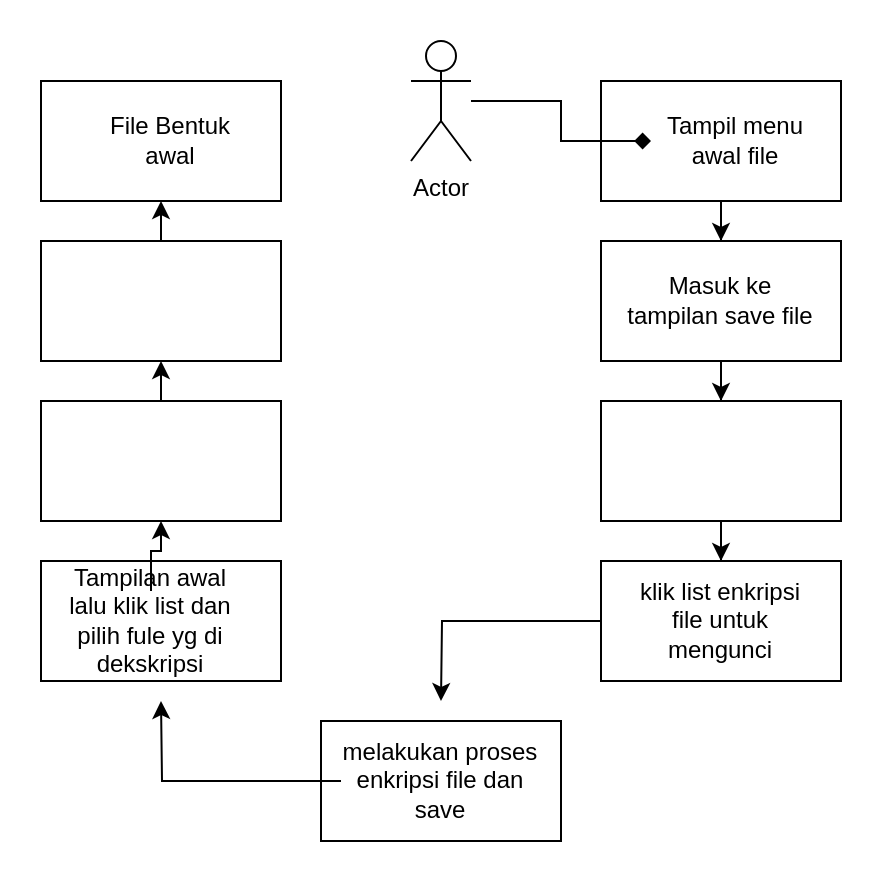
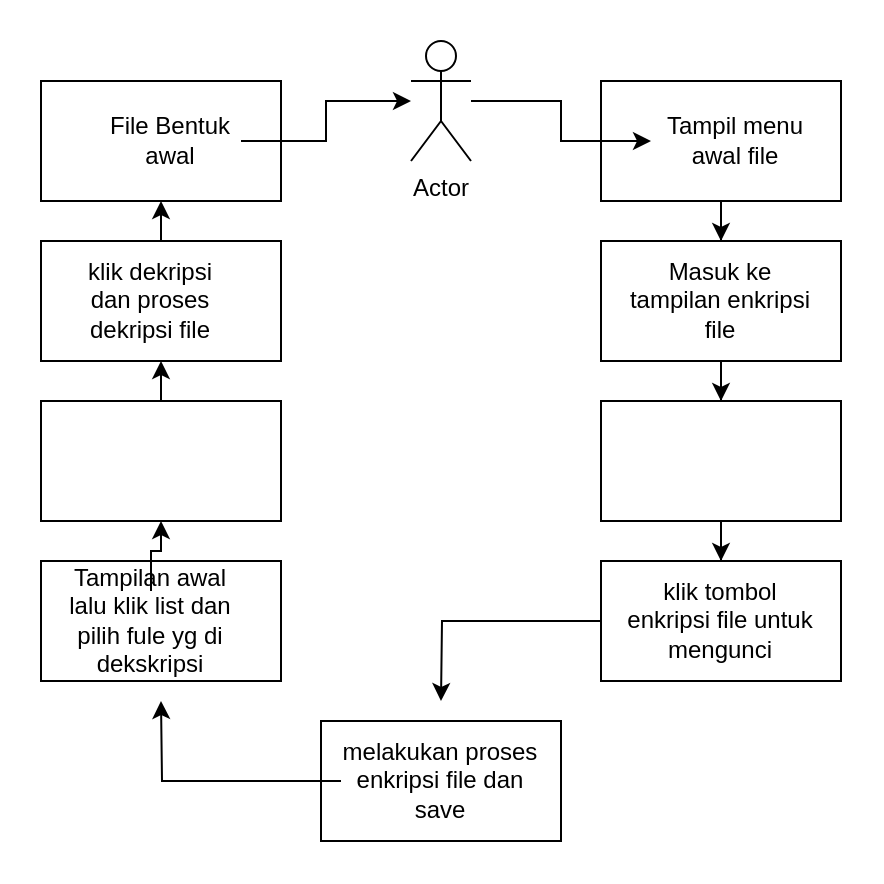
+ <mxCell id="19" value="" style="edgeStyle=orthogonalEdgeStyle;rounded=0;orthogonalLoop=1;jettySize=auto;html=1;" edge="1" parent="1" source="20" target="18"><mxGeometry relative="1" as="geometry" /></mxCell>
- <mxCell id="17" value="" style="edgeStyle=orthogonalEdgeStyle;rounded=0;orthogonalLoop=1;jettySize=auto;html=1;endArrow=diamond;" edge="1" parent="1" source="18" target="21"><mxGeometry relative="1" as="geometry" /></mxCell>
+ <mxCell id="17" value="" style="edgeStyle=orthogonalEdgeStyle;rounded=0;orthogonalLoop=1;jettySize=auto;html=1;" edge="1" parent="1" source="18" target="21"><mxGeometry relative="1" as="geometry" /></mxCell>
+ <mxCell id="22" value="klik dekripsi dan proses dekripsi file" style="text;html=1;strokeColor=none;fillColor=none;align=center;verticalAlign=middle;whiteSpace=wrap;rounded=0;" vertex="1" parent="1"><mxGeometry x="40" y="135" width="70" height="30" as="geometry" /></mxCell>
- <mxCell id="25" value="Masuk ke tampilan save file" style="text;html=1;strokeColor=none;fillColor=none;align=center;verticalAlign=middle;whiteSpace=wrap;rounded=0;" vertex="1" parent="1"><mxGeometry x="310" y="135" width="100" height="30" as="geometry" /></mxCell>
+ <mxCell id="25" value="Masuk ke tampilan enkripsi file" style="text;html=1;strokeColor=none;fillColor=none;align=center;verticalAlign=middle;whiteSpace=wrap;rounded=0;" vertex="1" parent="1"><mxGeometry x="310" y="135" width="100" height="30" as="geometry" /></mxCell>
- <mxCell id="26" value="klik list enkripsi file untuk mengunci" style="text;html=1;strokeColor=none;fillColor=none;align=center;verticalAlign=middle;whiteSpace=wrap;rounded=0;" vertex="1" parent="1"><mxGeometry x="310" y="295" width="100" height="30" as="geometry" /></mxCell>
+ <mxCell id="26" value="klik tombol enkripsi file untuk mengunci" style="text;html=1;strokeColor=none;fillColor=none;align=center;verticalAlign=middle;whiteSpace=wrap;rounded=0;" vertex="1" parent="1"><mxGeometry x="310" y="295" width="100" height="30" as="geometry" /></mxCell>
